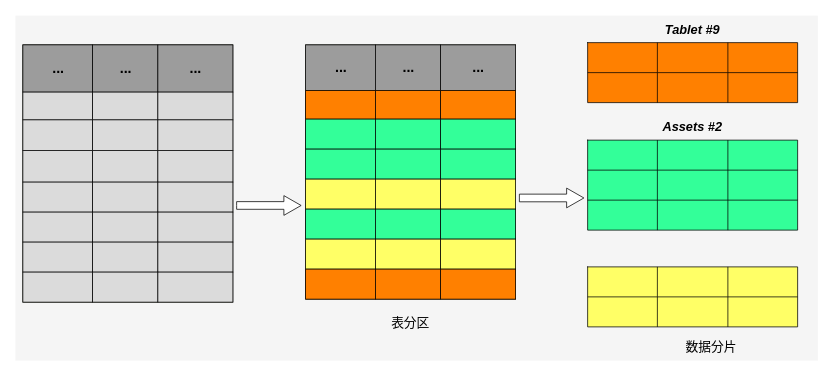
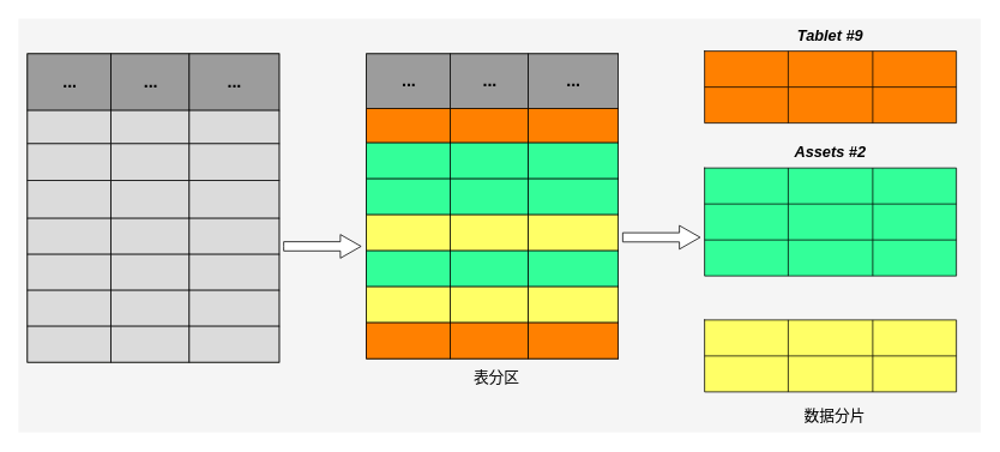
- <mxCell id="101" value="表分区" style="text;html=1;strokeColor=none;fillColor=none;align=center;verticalAlign=middle;whiteSpace=wrap;rounded=0;fontSize=17;" parent="1" vertex="1"><mxGeometry x="517" y="415" width="60" height="30" as="geometry" /></mxCell>
+ <mxCell id="101" value="表分区" style="text;html=1;strokeColor=none;fillColor=none;align=center;verticalAlign=middle;whiteSpace=wrap;rounded=0;fontSize=17;" parent="1" vertex="1"><mxGeometry x="522" y="405" width="60" height="30" as="geometry" /></mxCell>
- <mxCell id="104" value="数据分片" style="text;html=1;strokeColor=none;fillColor=none;align=center;verticalAlign=middle;whiteSpace=wrap;rounded=0;fontSize=17;" parent="1" vertex="1"><mxGeometry x="913" y="448" width="70" height="30" as="geometry" /></mxCell>
+ <mxCell id="104" value="数据分片" style="text;html=1;strokeColor=none;fillColor=none;align=center;verticalAlign=middle;whiteSpace=wrap;rounded=0;fontSize=17;" parent="1" vertex="1"><mxGeometry x="893" y="448" width="70" height="30" as="geometry" /></mxCell>
